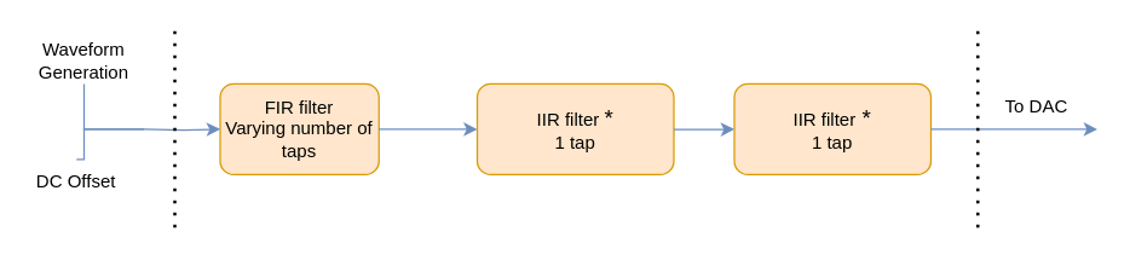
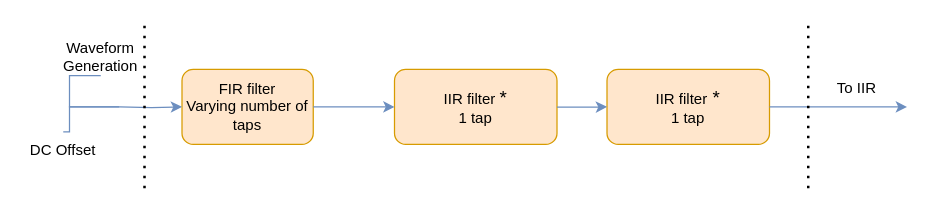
- <mxCell id="12" value="Waveform Generation" style="text;html=1;strokeColor=none;fillColor=none;align=center;verticalAlign=middle;whiteSpace=wrap;rounded=0;" parent="1" vertex="1"><mxGeometry x="25" y="25" width="60" height="30" as="geometry" /></mxCell>
+ <mxCell id="12" value="Waveform Generation" style="text;html=1;strokeColor=none;fillColor=none;align=center;verticalAlign=middle;whiteSpace=wrap;rounded=0;" parent="1" vertex="1"><mxGeometry x="50" y="30" width="60" height="30" as="geometry" /></mxCell>
- <mxCell id="13" value="To DAC" style="text;html=1;strokeColor=none;fillColor=none;align=center;verticalAlign=middle;whiteSpace=wrap;rounded=0;" parent="1" vertex="1"><mxGeometry x="655" y="55" width="60" height="30" as="geometry" /></mxCell>
+ <mxCell id="13" value="To IIR" style="text;html=1;strokeColor=none;fillColor=none;align=center;verticalAlign=middle;whiteSpace=wrap;rounded=0;" parent="1" vertex="1"><mxGeometry x="655" y="55" width="60" height="30" as="geometry" /></mxCell>
